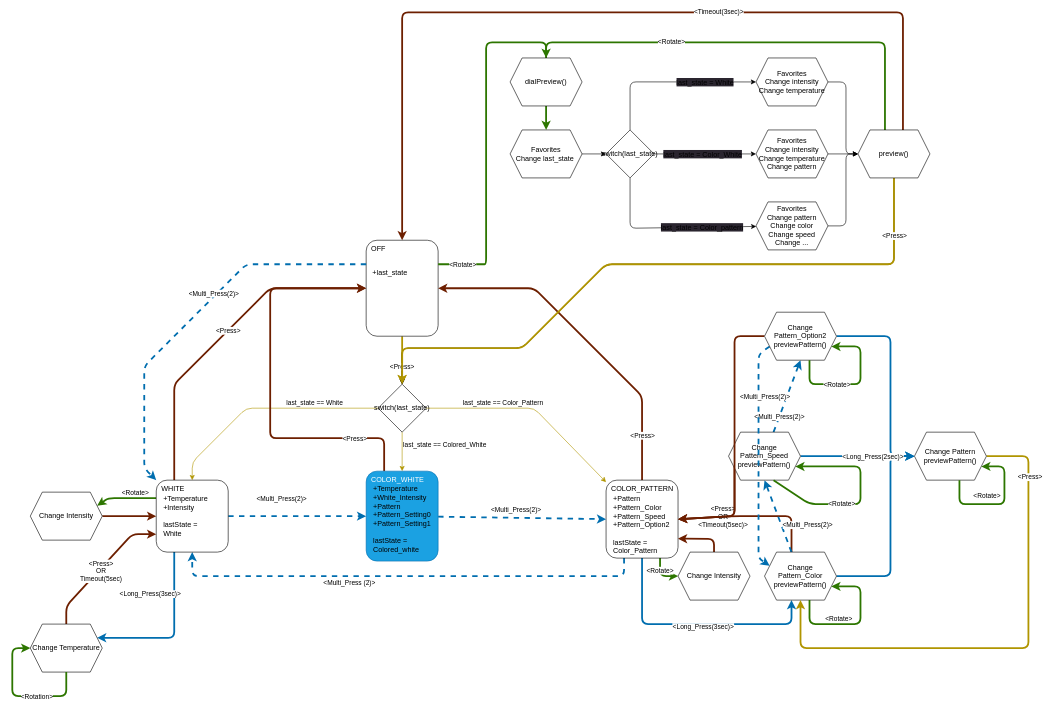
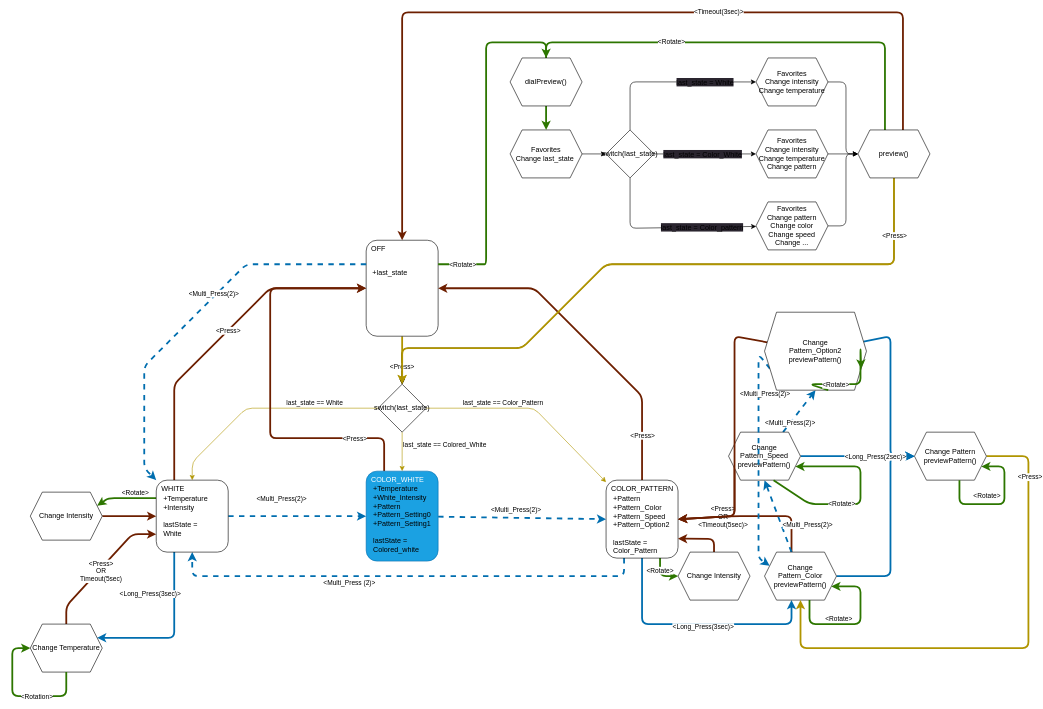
- <mxCell id="68" value="Change&lt;br&gt;Pattern_Option2&lt;br&gt;previewPattern()" style="shape=hexagon;perimeter=hexagonPerimeter2;whiteSpace=wrap;html=1;fixedSize=1;labelBackgroundColor=none;fontColor=default;" parent="1" vertex="1"><mxGeometry x="1274.19" y="520" width="120" height="80" as="geometry" /></mxCell>
+ <mxCell id="68" value="Change&lt;br&gt;Pattern_Option2&lt;br&gt;previewPattern()" style="shape=hexagon;perimeter=hexagonPerimeter2;whiteSpace=wrap;html=1;fixedSize=1;labelBackgroundColor=none;fontColor=default;" parent="1" vertex="1"><mxGeometry x="1274.19" y="520" width="170" height="130" as="geometry" /></mxCell>
